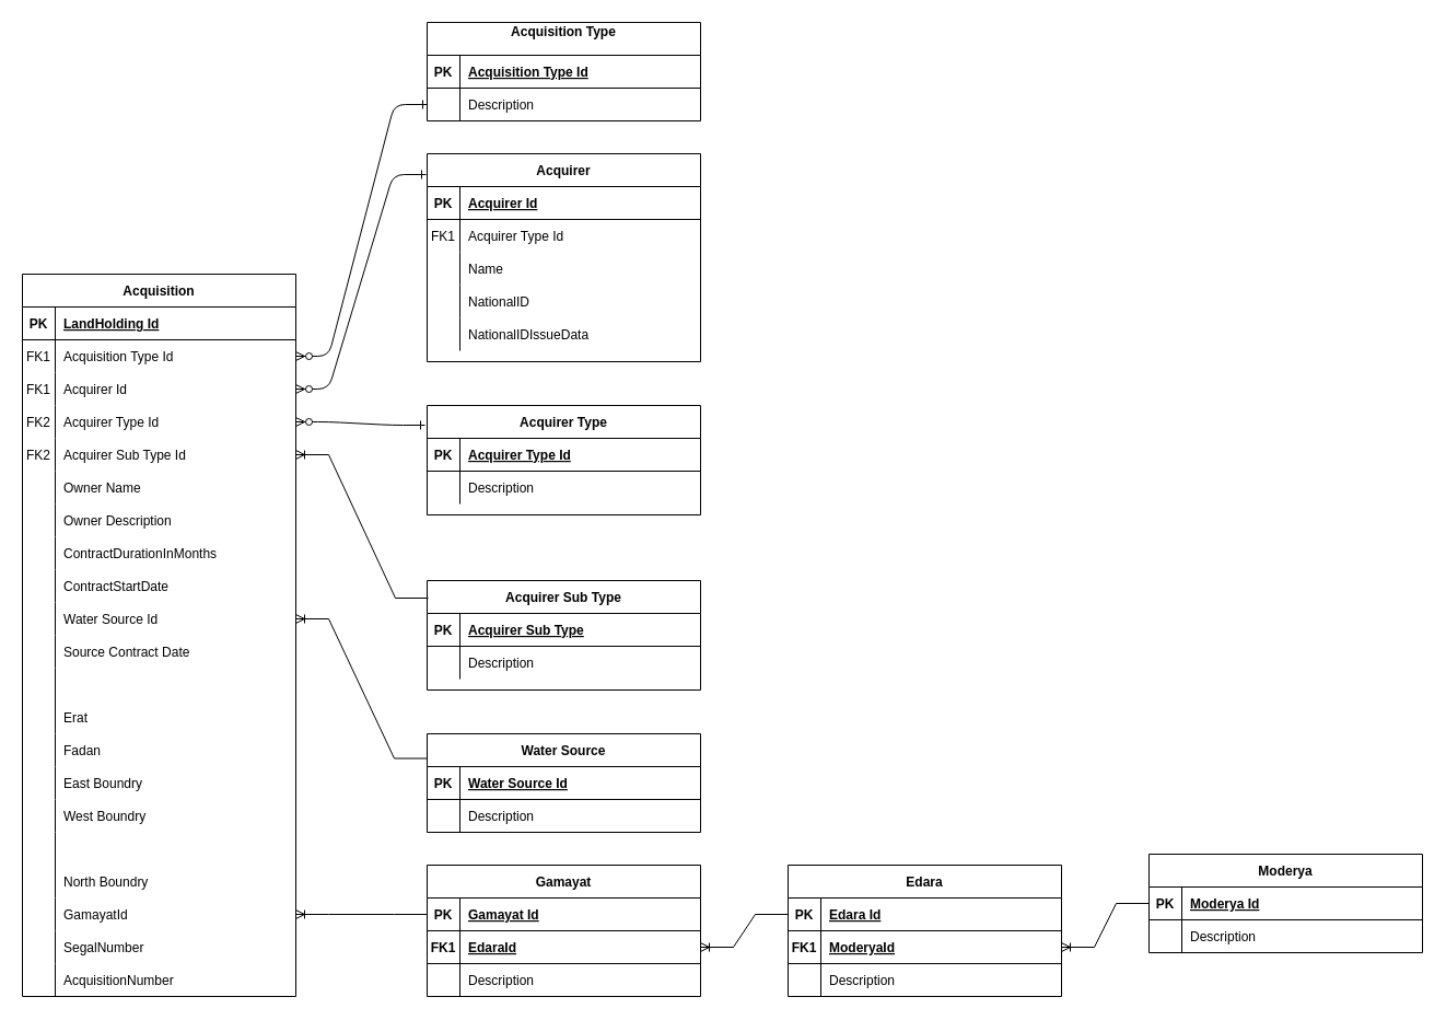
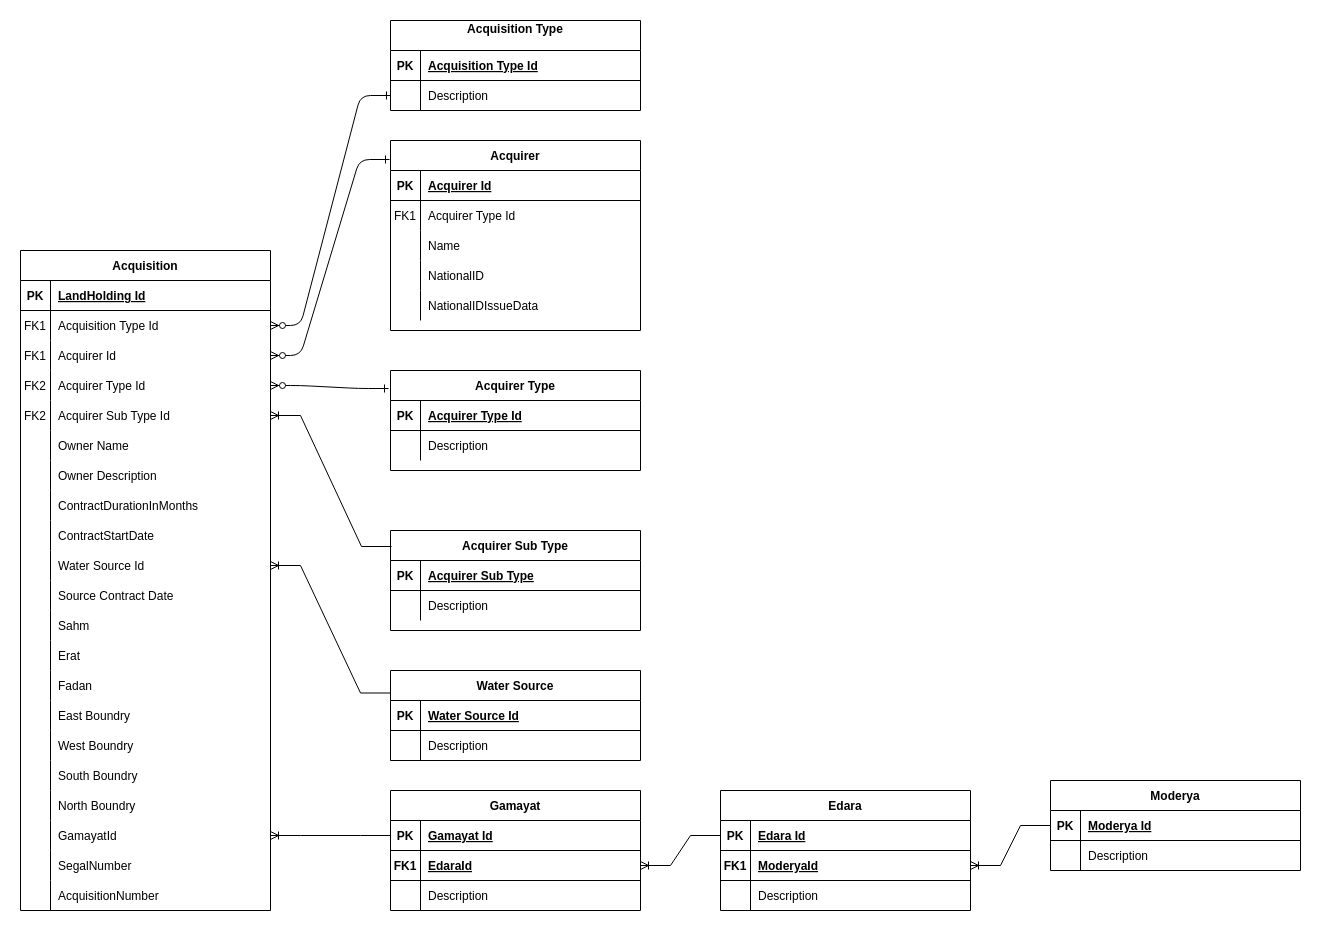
+ <mxCell id="79" value="Sahm" style="shape=partialRectangle;overflow=hidden;connectable=0;fillColor=none;top=0;left=0;bottom=0;right=0;align=left;spacingLeft=6;" parent="77" vertex="1"><mxGeometry x="30" width="220" height="30" as="geometry"><mxRectangle width="220" height="30" as="alternateBounds" /></mxGeometry></mxCell>
+ <mxCell id="94" value="South Boundry" style="shape=partialRectangle;overflow=hidden;connectable=0;fillColor=none;top=0;left=0;bottom=0;right=0;align=left;spacingLeft=6;" parent="92" vertex="1"><mxGeometry x="30" width="220" height="30" as="geometry"><mxRectangle width="220" height="30" as="alternateBounds" /></mxGeometry></mxCell>
